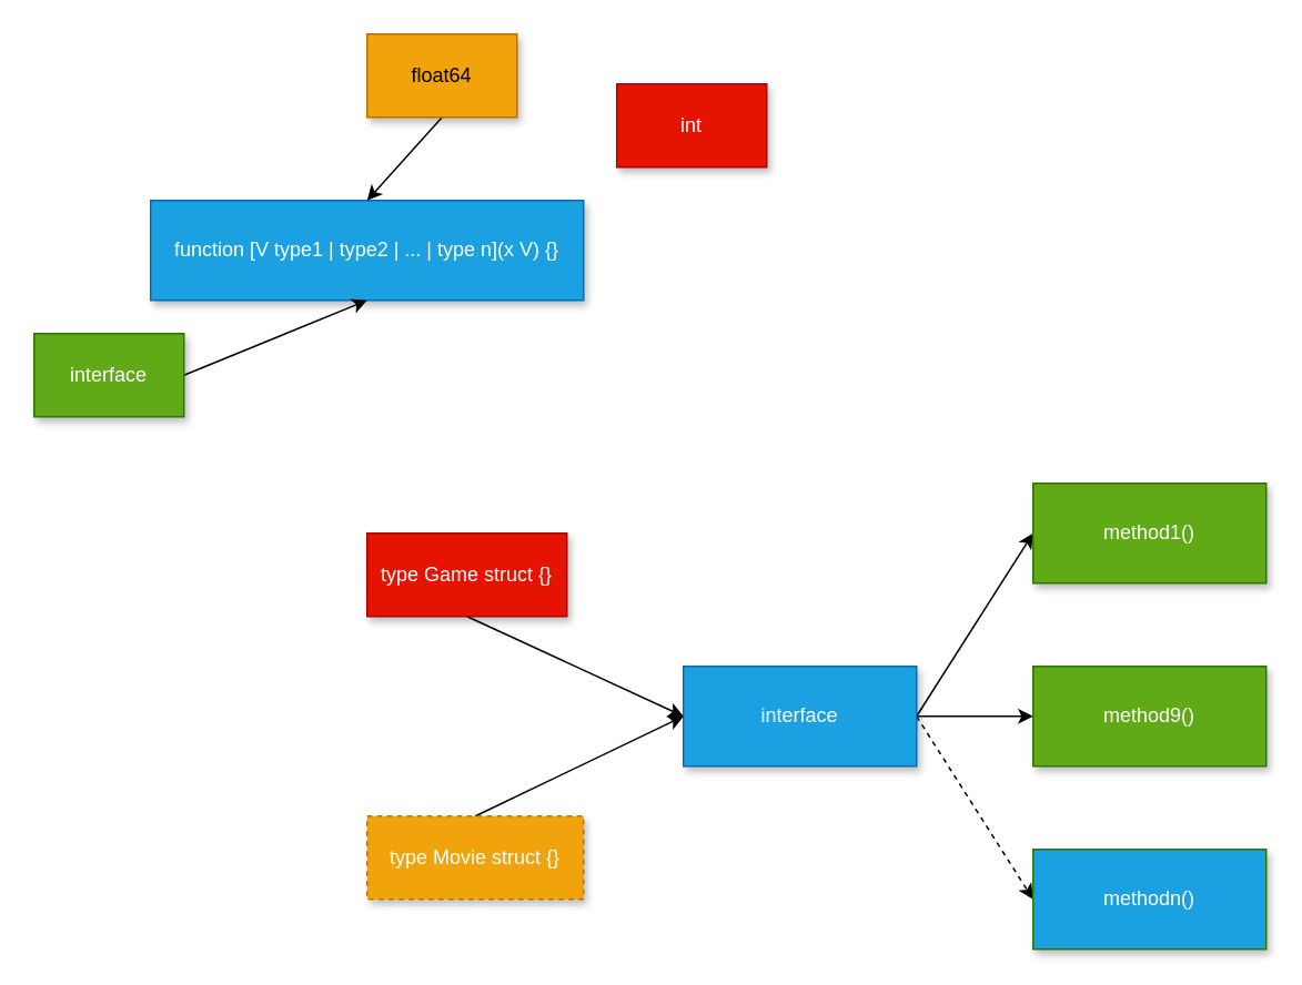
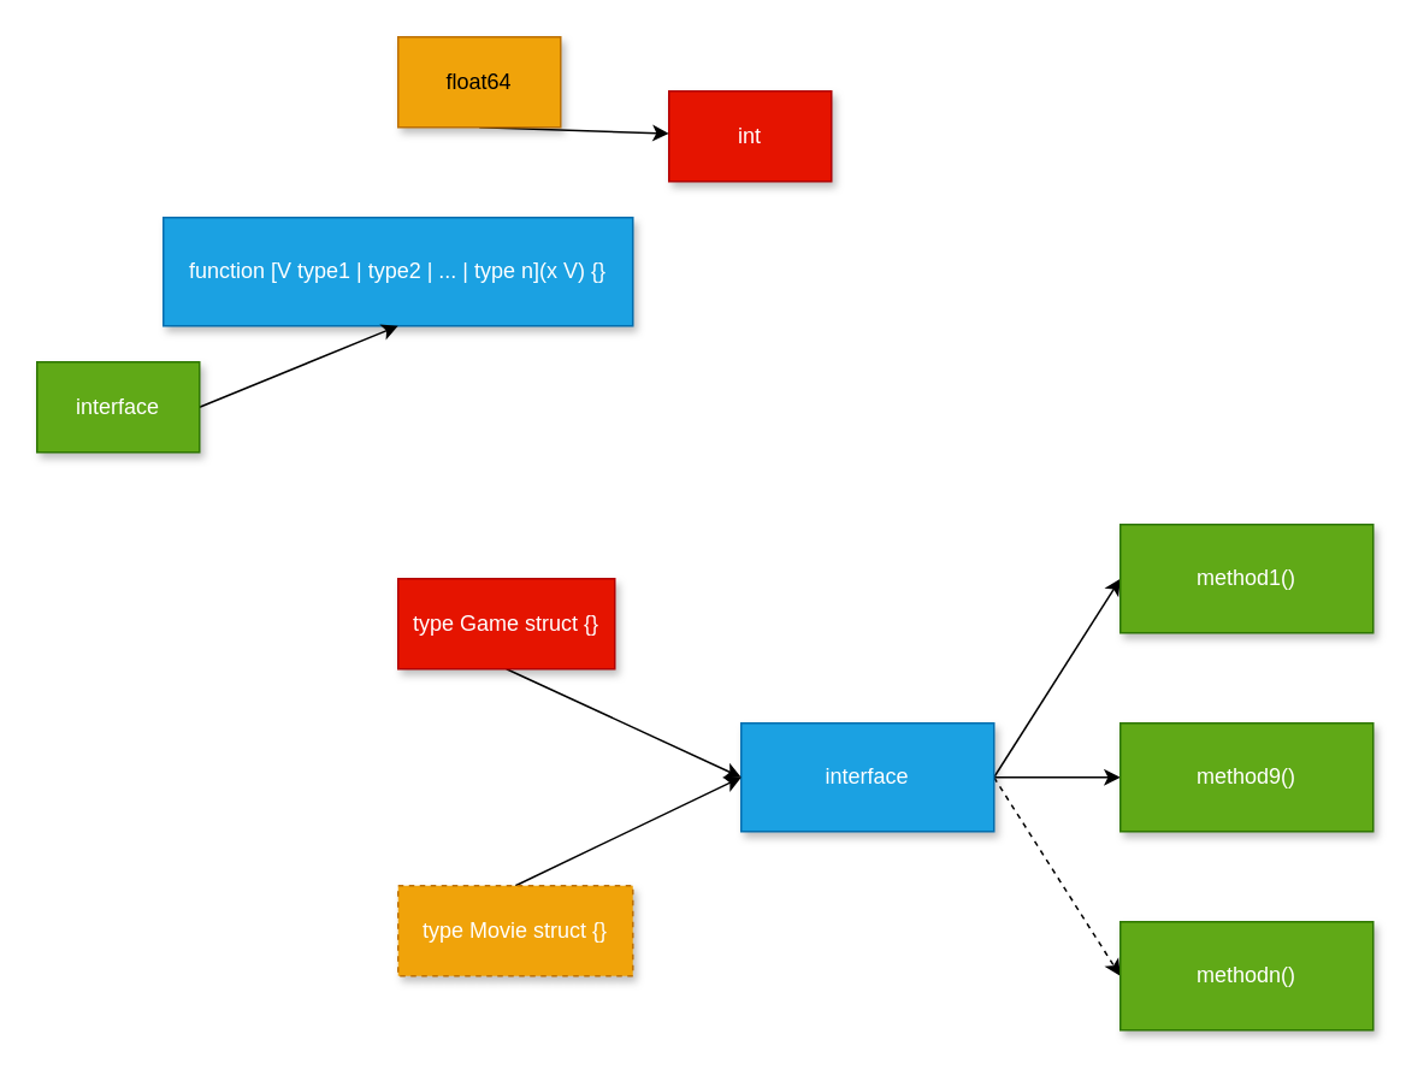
- <mxCell id="4" style="edgeStyle=none;html=1;entryX=0.5;entryY=0;entryDx=0;entryDy=0;fontFamily=Helvetica;fontSize=12;fontColor=#ffffff;exitX=0.5;exitY=1;exitDx=0;exitDy=0;" edge="1" parent="1" source="5" target="2"><mxGeometry relative="1" as="geometry" /></mxCell>
+ <mxCell id="4" style="edgeStyle=none;html=1;fontFamily=Helvetica;fontSize=12;fontColor=#ffffff;exitX=0.5;exitY=1;exitDx=0;exitDy=0;" edge="1" parent="1" source="5" target="3"><mxGeometry relative="1" as="geometry" /></mxCell>
- <mxCell id="18" value="methodn()" style="rounded=0;whiteSpace=wrap;html=1;shadow=1;fillColor=#1ba1e2;fontColor=#ffffff;strokeColor=#2D7600;" vertex="1" parent="1"><mxGeometry x="620" y="510" width="140" height="60" as="geometry" /></mxCell>
+ <mxCell id="18" value="methodn()" style="rounded=0;whiteSpace=wrap;html=1;shadow=1;fillColor=#60a917;fontColor=#ffffff;strokeColor=#2D7600;" vertex="1" parent="1"><mxGeometry x="620" y="510" width="140" height="60" as="geometry" /></mxCell>
